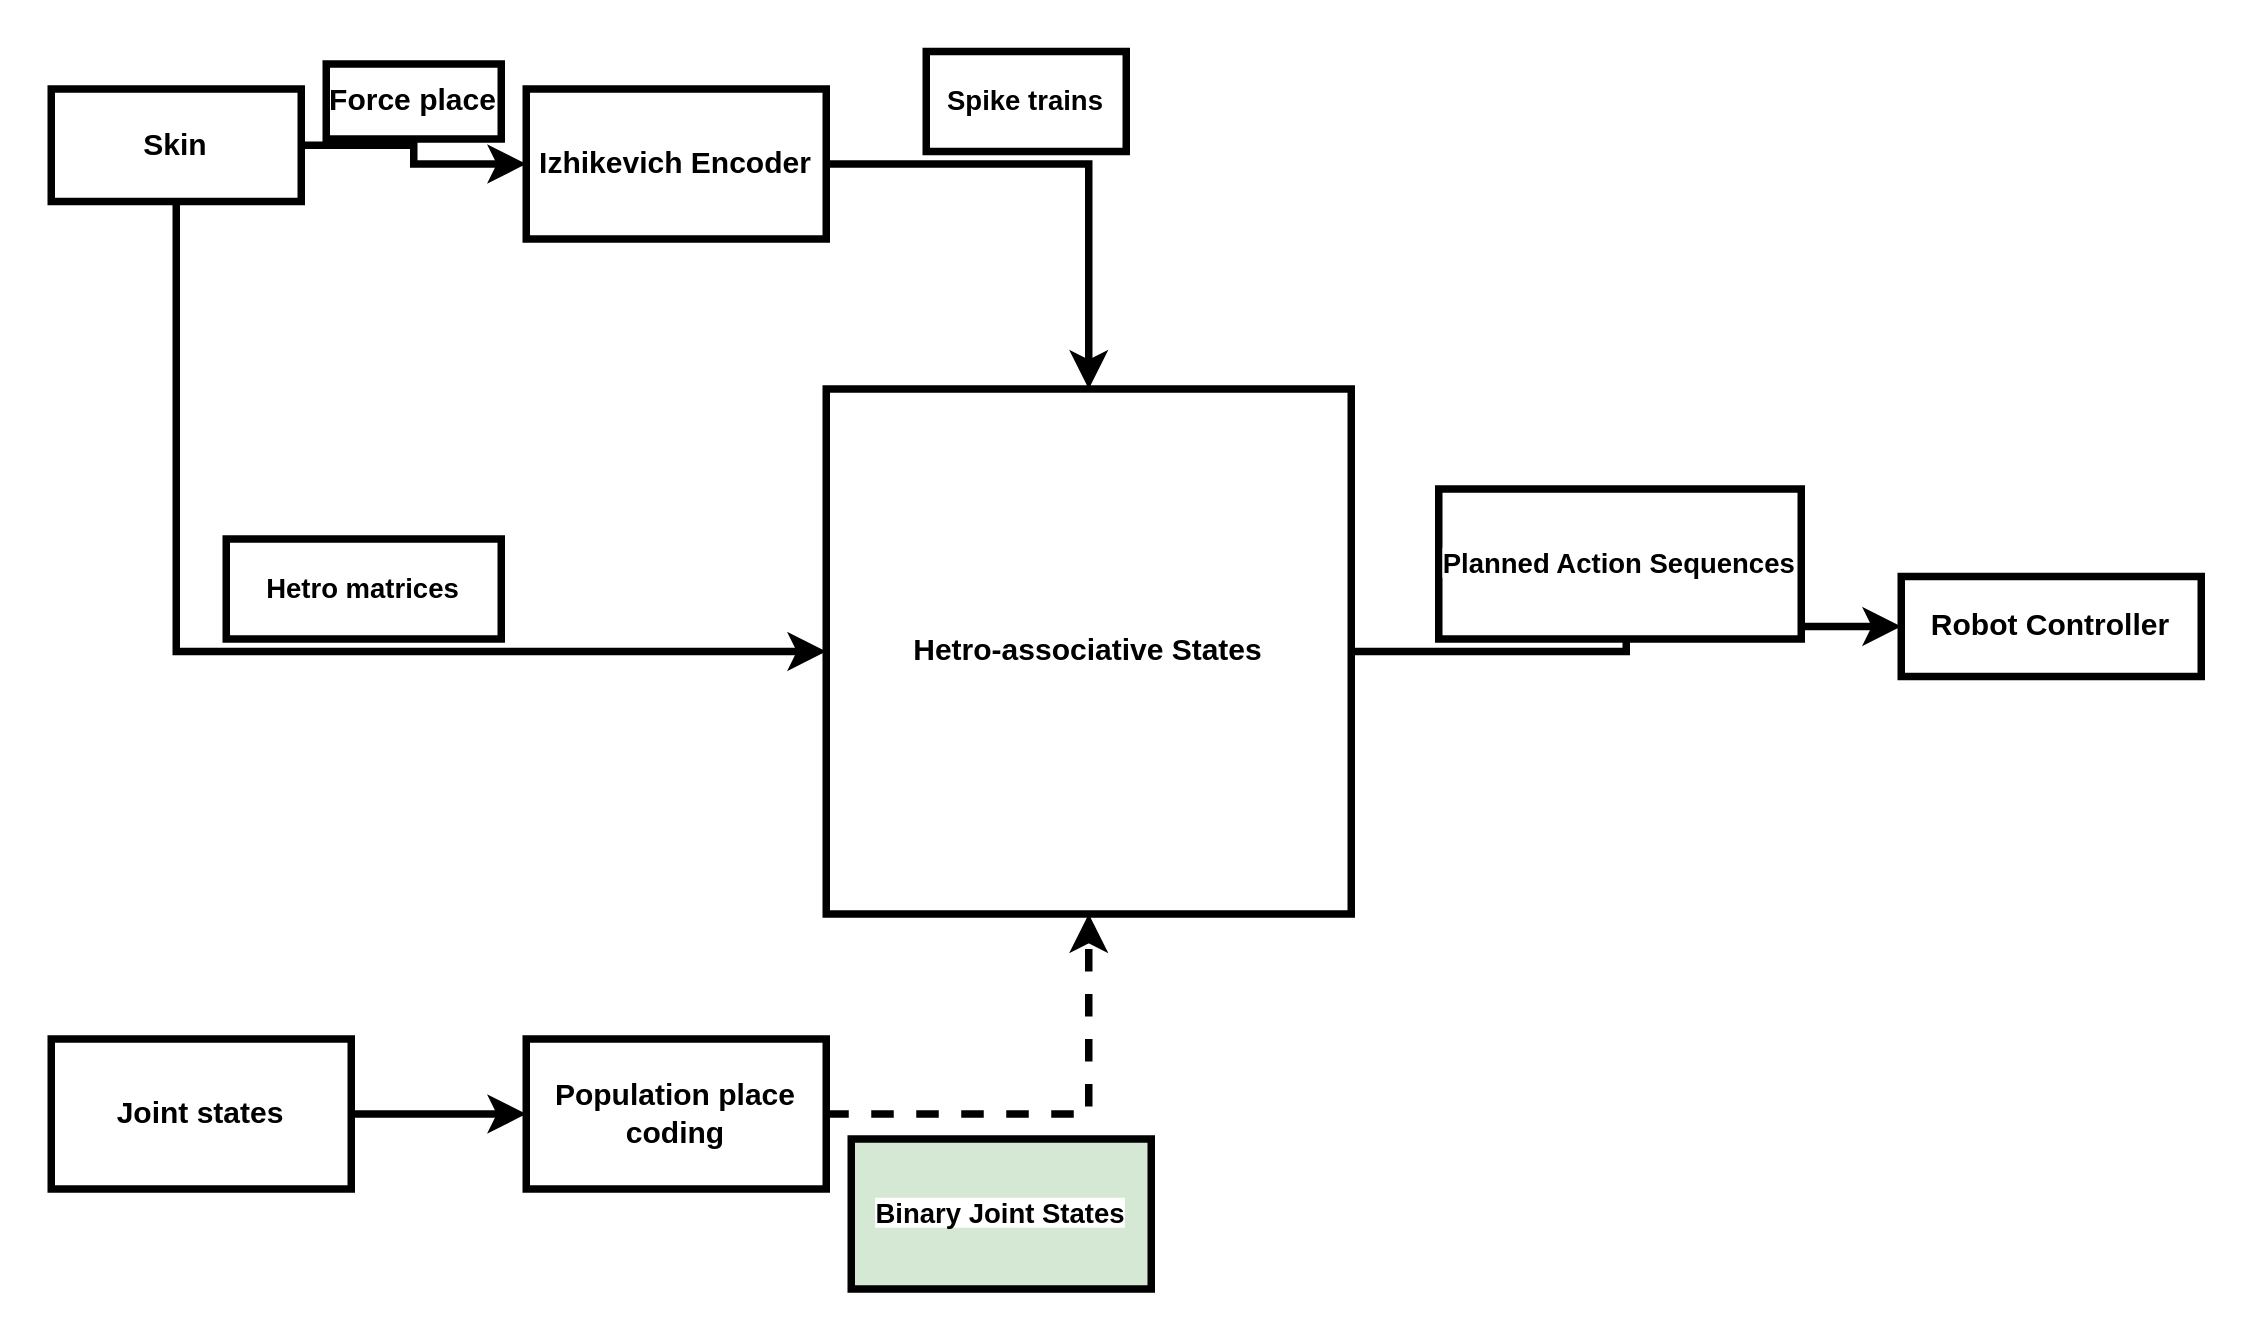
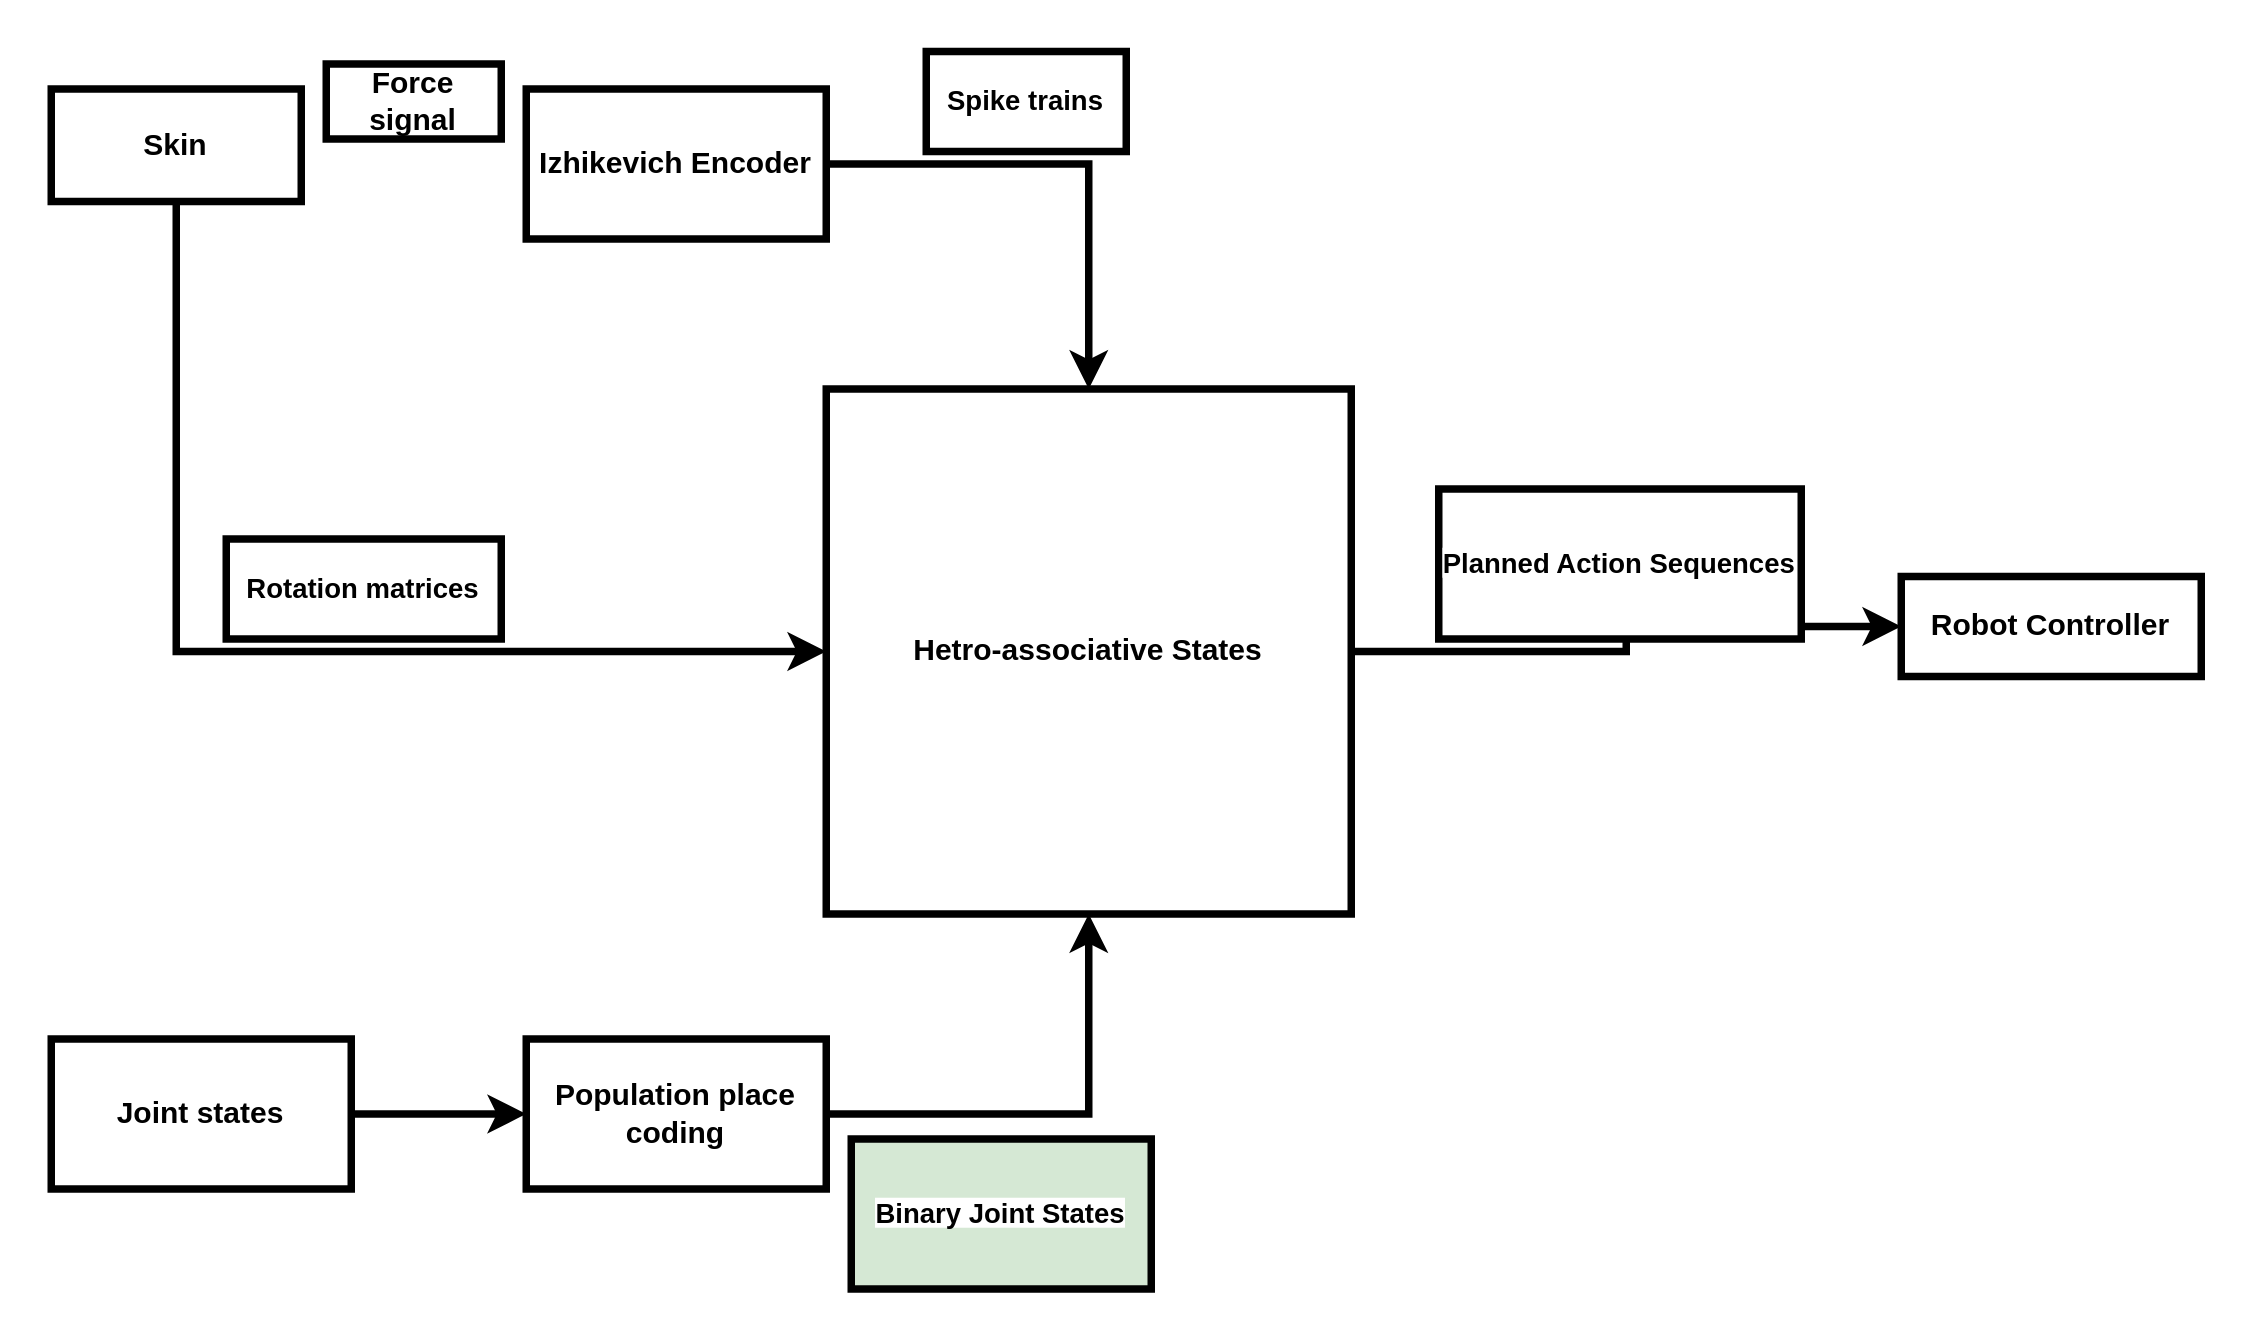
- <mxCell id="9" value="Force place" style="rounded=0;whiteSpace=wrap;html=1;strokeWidth=3;fontStyle=1" vertex="1" parent="1"><mxGeometry x="130" y="25" width="70" height="30" as="geometry" /></mxCell>
+ <mxCell id="9" value="Force signal" style="rounded=0;whiteSpace=wrap;html=1;strokeWidth=3;fontStyle=1" vertex="1" parent="1"><mxGeometry x="130" y="25" width="70" height="30" as="geometry" /></mxCell>
- <mxCell id="2" style="edgeStyle=orthogonalEdgeStyle;rounded=0;orthogonalLoop=1;jettySize=auto;html=1;exitX=1;exitY=0.5;exitDx=0;exitDy=0;entryX=0;entryY=0.5;entryDx=0;entryDy=0;strokeWidth=3;fontStyle=1" edge="1" parent="1" source="4" target="6"><mxGeometry relative="1" as="geometry" /></mxCell>
- <mxCell id="15" value="&lt;span style=&quot;font-size: 11px; text-wrap-mode: nowrap; background-color: rgb(255, 255, 255);&quot;&gt;Hetro matrices&lt;/span&gt;" style="rounded=0;whiteSpace=wrap;html=1;strokeWidth=3;fontStyle=1" vertex="1" parent="1"><mxGeometry x="90" y="215" width="110" height="40" as="geometry" /></mxCell>
+ <mxCell id="15" value="&lt;span style=&quot;font-size: 11px; text-wrap-mode: nowrap; background-color: rgb(255, 255, 255);&quot;&gt;Rotation matrices&lt;/span&gt;" style="rounded=0;whiteSpace=wrap;html=1;strokeWidth=3;fontStyle=1" vertex="1" parent="1"><mxGeometry x="90" y="215" width="110" height="40" as="geometry" /></mxCell>
- <mxCell id="12" style="edgeStyle=orthogonalEdgeStyle;rounded=0;orthogonalLoop=1;jettySize=auto;html=1;exitX=1;exitY=0.5;exitDx=0;exitDy=0;entryX=0.5;entryY=1;entryDx=0;entryDy=0;strokeWidth=3;fontStyle=1;dashed=1;" edge="1" parent="1" source="13" target="8"><mxGeometry relative="1" as="geometry" /></mxCell>
+ <mxCell id="12" style="edgeStyle=orthogonalEdgeStyle;rounded=0;orthogonalLoop=1;jettySize=auto;html=1;exitX=1;exitY=0.5;exitDx=0;exitDy=0;entryX=0.5;entryY=1;entryDx=0;entryDy=0;strokeWidth=3;fontStyle=1" edge="1" parent="1" source="13" target="8"><mxGeometry relative="1" as="geometry" /></mxCell>
